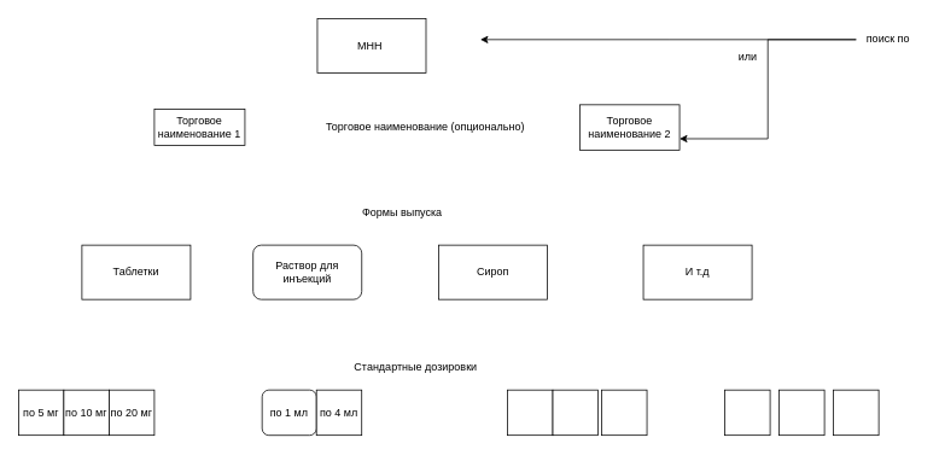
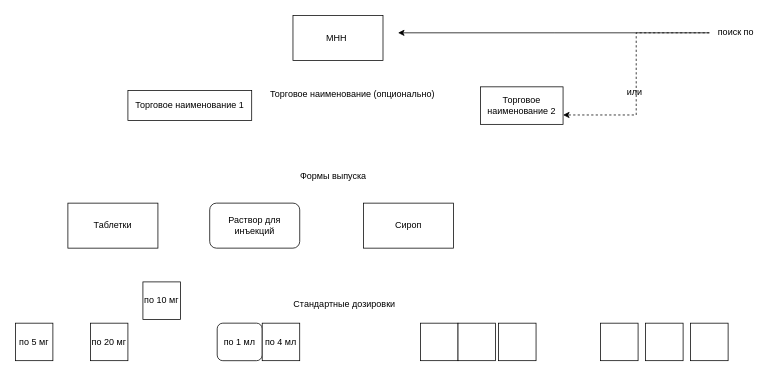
- <mxCell id="2" value="МНН&amp;nbsp;" style="rounded=0;whiteSpace=wrap;html=1;" vertex="1" parent="1"><mxGeometry x="350" y="20" width="120" height="60" as="geometry" /></mxCell>
+ <mxCell id="2" value="МНН&amp;nbsp;" style="rounded=0;whiteSpace=wrap;html=1;" vertex="1" parent="1"><mxGeometry x="390" y="20" width="120" height="60" as="geometry" /></mxCell>
- <mxCell id="26" value="или" style="text;html=1;align=center;verticalAlign=middle;resizable=0;points=[];autosize=1;strokeColor=none;fillColor=none;" vertex="1" parent="1"><mxGeometry x="805" y="48" width="40" height="30" as="geometry" /></mxCell>
+ <mxCell id="26" value="или" style="text;html=1;align=center;verticalAlign=middle;resizable=0;points=[];autosize=1;strokeColor=none;fillColor=none;" vertex="1" parent="1"><mxGeometry x="825" y="108" width="40" height="30" as="geometry" /></mxCell>
- <mxCell id="20" value="Торговое наименование 1" style="whiteSpace=wrap;html=1;align=center;" vertex="1" parent="1"><mxGeometry x="170" y="120" width="100" height="40" as="geometry" /></mxCell>
+ <mxCell id="20" value="Торговое наименование 1" style="whiteSpace=wrap;html=1;align=center;" vertex="1" parent="1"><mxGeometry x="170" y="120" width="165" height="40" as="geometry" /></mxCell>
- <mxCell id="22" value="Торговое наименование (опционально)" style="text;html=1;align=center;verticalAlign=middle;resizable=0;points=[];autosize=1;strokeColor=none;fillColor=none;" vertex="1" parent="1"><mxGeometry x="349" y="125" width="240" height="30" as="geometry" /></mxCell>
+ <mxCell id="22" value="Торговое наименование (опционально)" style="text;html=1;align=center;verticalAlign=middle;resizable=0;points=[];autosize=1;strokeColor=none;fillColor=none;" vertex="1" parent="1"><mxGeometry x="349" y="110" width="240" height="30" as="geometry" /></mxCell>
- <mxCell id="24" style="edgeStyle=orthogonalEdgeStyle;rounded=0;orthogonalLoop=1;jettySize=auto;html=1;entryX=1;entryY=0.75;entryDx=0;entryDy=0;" edge="1" parent="1" source="25" target="21"><mxGeometry relative="1" as="geometry" /></mxCell>
+ <mxCell id="24" style="edgeStyle=orthogonalEdgeStyle;rounded=0;orthogonalLoop=1;jettySize=auto;html=1;entryX=1;entryY=0.75;entryDx=0;entryDy=0;dashed=1;" edge="1" parent="1" source="25" target="21"><mxGeometry relative="1" as="geometry" /></mxCell>
- <mxCell id="6" value="И т.д" style="rounded=0;whiteSpace=wrap;html=1;" vertex="1" parent="1"><mxGeometry x="710" y="270" width="120" height="60" as="geometry" /></mxCell>
- <mxCell id="10" value="по 10 мг" style="rounded=0;whiteSpace=wrap;html=1;" vertex="1" parent="1"><mxGeometry y="430" width="50" height="50" as="geometry" x="70" /></mxCell>
+ <mxCell id="10" value="по 10 мг" style="rounded=0;whiteSpace=wrap;html=1;" vertex="1" parent="1"><mxGeometry x="190" y="375" width="50" height="50" as="geometry" /></mxCell>
